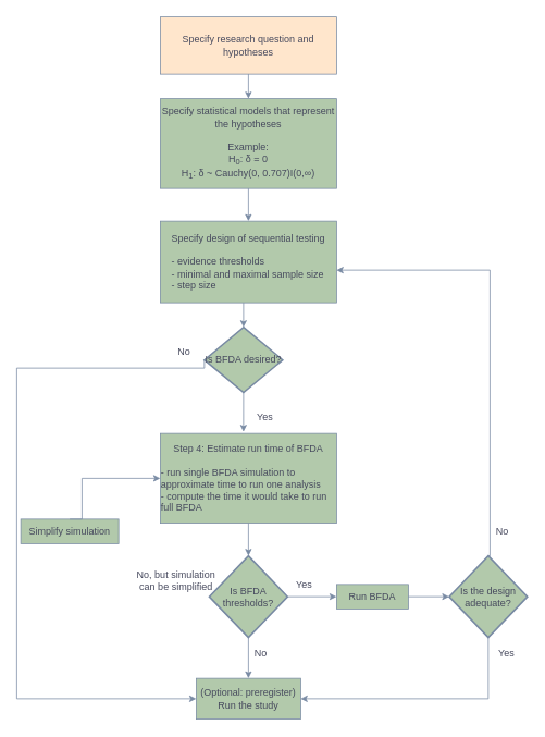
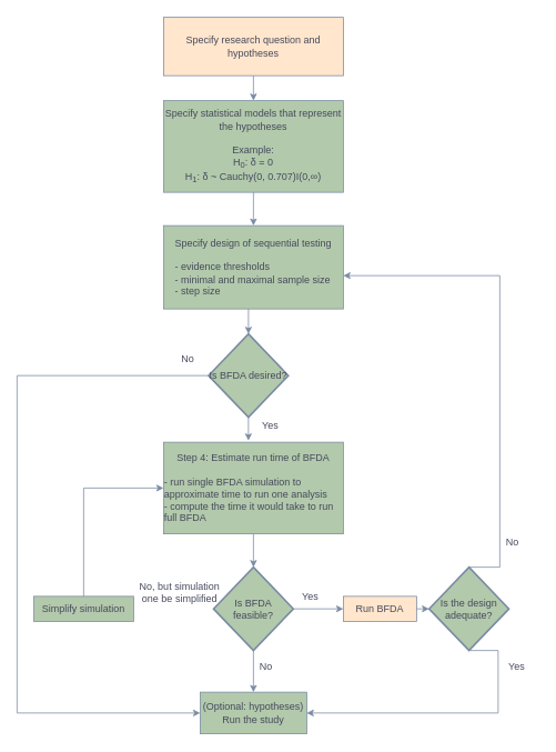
- <mxCell id="24" value="Is BFDA desired?" style="strokeWidth=2;html=1;shape=mxgraph.flowchart.decision;whiteSpace=wrap;align=center;fillColor=#B2C9AB;strokeColor=#788AA3;fontColor=#46495D;" parent="1" vertex="1"><mxGeometry x="250" y="400" width="96" height="80" as="geometry" /></mxCell>
+ <mxCell id="24" value="Is BFDA desired?" style="strokeWidth=2;html=1;shape=mxgraph.flowchart.decision;whiteSpace=wrap;align=center;fillColor=#B2C9AB;strokeColor=#788AA3;fontColor=#46495D;" parent="1" vertex="1"><mxGeometry x="250" y="400" width="96" height="100" as="geometry" /></mxCell>
- <mxCell id="19" value="Simplify simulation" style="rounded=0;whiteSpace=wrap;html=1;align=center;fillColor=#B2C9AB;strokeColor=#788AA3;fontColor=#46495D;" parent="1" vertex="1"><mxGeometry x="25" y="635" width="120" height="30" as="geometry" /></mxCell>
+ <mxCell id="19" value="Simplify simulation" style="rounded=0;whiteSpace=wrap;html=1;align=center;fillColor=#B2C9AB;strokeColor=#788AA3;fontColor=#46495D;" parent="1" vertex="1"><mxGeometry x="40" y="715" width="120" height="30" as="geometry" /></mxCell>
- <mxCell id="20" value="No, but simulation &lt;br&gt;can be simplified" style="text;html=1;align=center;verticalAlign=middle;resizable=0;points=[];autosize=1;strokeColor=none;fillColor=none;fontColor=#46495D;" parent="1" vertex="1"><mxGeometry x="160" y="695" width="110" height="30" as="geometry" /></mxCell>
+ <mxCell id="20" value="No, but simulation &lt;br&gt;one be simplified" style="text;html=1;align=center;verticalAlign=middle;resizable=0;points=[];autosize=1;strokeColor=none;fillColor=none;fontColor=#46495D;" parent="1" vertex="1"><mxGeometry x="160" y="695" width="110" height="30" as="geometry" /></mxCell>
- <mxCell id="7" value="Is BFDA thresholds?" style="strokeWidth=2;html=1;shape=mxgraph.flowchart.decision;whiteSpace=wrap;align=center;fillColor=#B2C9AB;strokeColor=#788AA3;fontColor=#46495D;" parent="1" vertex="1"><mxGeometry x="256" y="680" width="96" height="100" as="geometry" /></mxCell>
+ <mxCell id="7" value="Is BFDA feasible?" style="strokeWidth=2;html=1;shape=mxgraph.flowchart.decision;whiteSpace=wrap;align=center;fillColor=#B2C9AB;strokeColor=#788AA3;fontColor=#46495D;" parent="1" vertex="1"><mxGeometry x="256" y="680" width="96" height="100" as="geometry" /></mxCell>
- <mxCell id="10" value="Run BFDA" style="rounded=0;whiteSpace=wrap;html=1;align=center;fillColor=#B2C9AB;strokeColor=#788AA3;fontColor=#46495D;" parent="1" vertex="1"><mxGeometry x="412" y="715" width="88" height="30" as="geometry" /></mxCell>
+ <mxCell id="10" value="Run BFDA" style="rounded=0;whiteSpace=wrap;html=1;align=center;fillColor=#ffe6cc;strokeColor=#788AA3;fontColor=#46495D;" parent="1" vertex="1"><mxGeometry x="412" y="715" width="88" height="30" as="geometry" /></mxCell>
- <mxCell id="12" value="Is the design adequate?" style="strokeWidth=2;html=1;shape=mxgraph.flowchart.decision;whiteSpace=wrap;align=center;fillColor=#B2C9AB;strokeColor=#788AA3;fontColor=#46495D;" parent="1" vertex="1"><mxGeometry x="550" y="680" width="96" height="100" as="geometry" /></mxCell>
+ <mxCell id="12" value="Is the design adequate?" style="strokeWidth=2;html=1;shape=mxgraph.flowchart.decision;whiteSpace=wrap;align=center;fillColor=#B2C9AB;strokeColor=#788AA3;fontColor=#46495D;" parent="1" vertex="1"><mxGeometry x="515" y="680" width="96" height="100" as="geometry" /></mxCell>
- <mxCell id="16" value="(Optional: preregister)&lt;br&gt;Run the study" style="rounded=0;whiteSpace=wrap;html=1;align=center;fillColor=#B2C9AB;strokeColor=#788AA3;fontColor=#46495D;" parent="1" vertex="1"><mxGeometry x="240" y="830" width="128" height="50" as="geometry" /></mxCell>
+ <mxCell id="16" value="(Optional: hypotheses)&lt;br&gt;Run the study" style="rounded=0;whiteSpace=wrap;html=1;align=center;fillColor=#B2C9AB;strokeColor=#788AA3;fontColor=#46495D;" parent="1" vertex="1"><mxGeometry x="240" y="830" width="128" height="50" as="geometry" /></mxCell>
